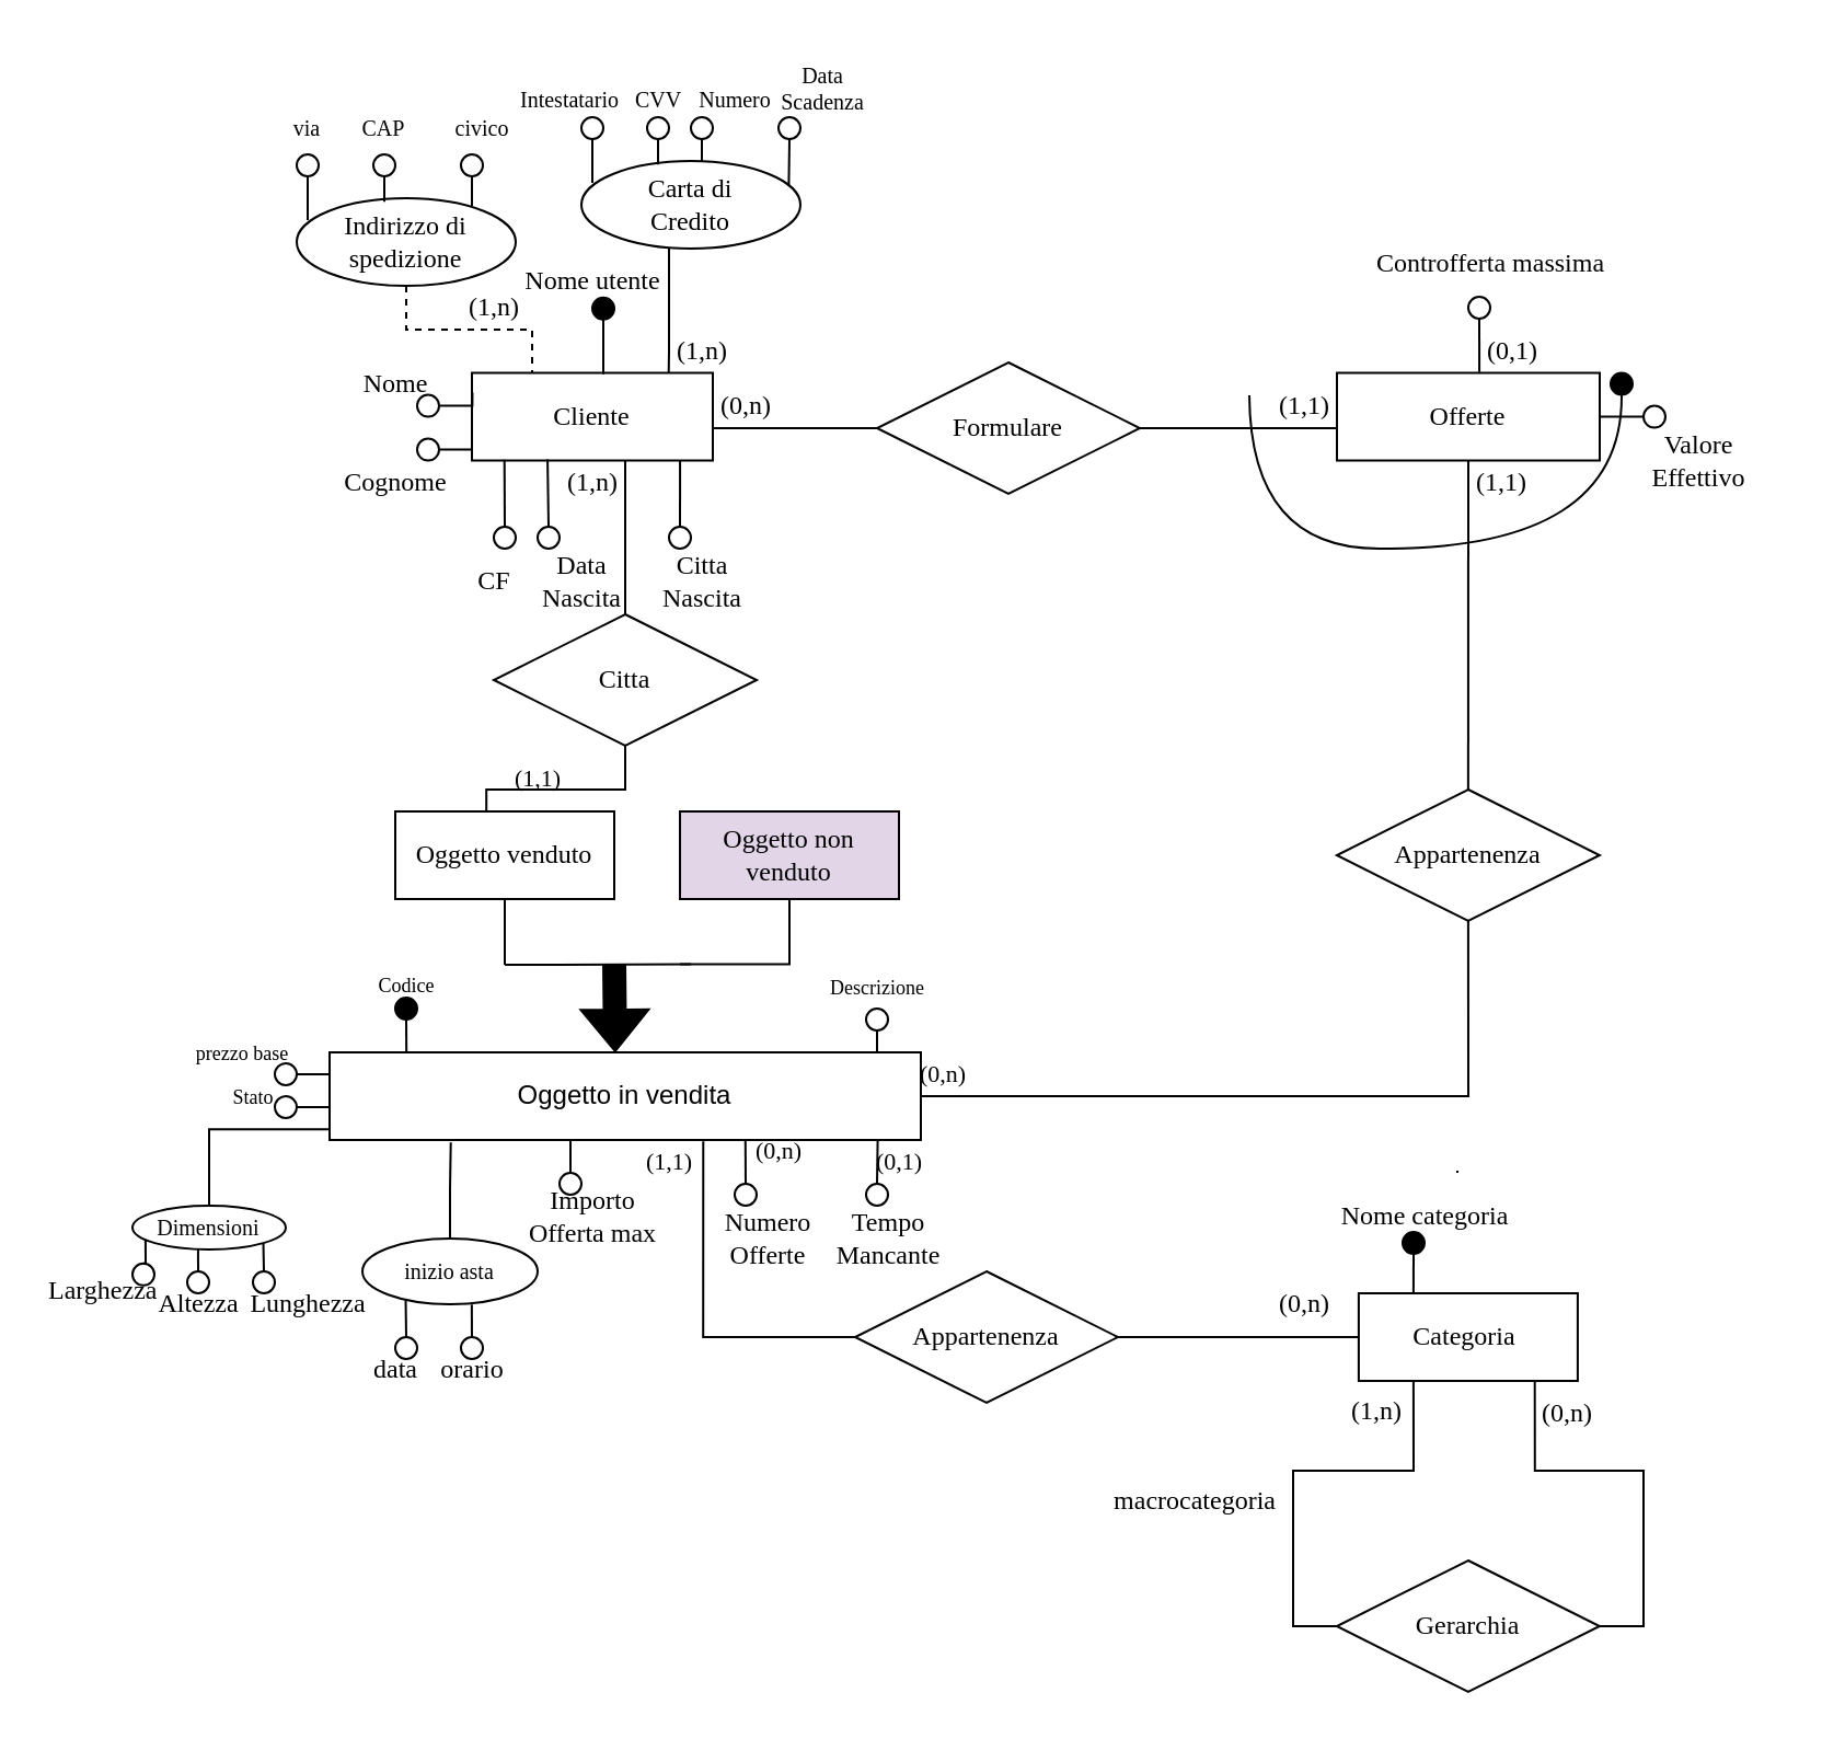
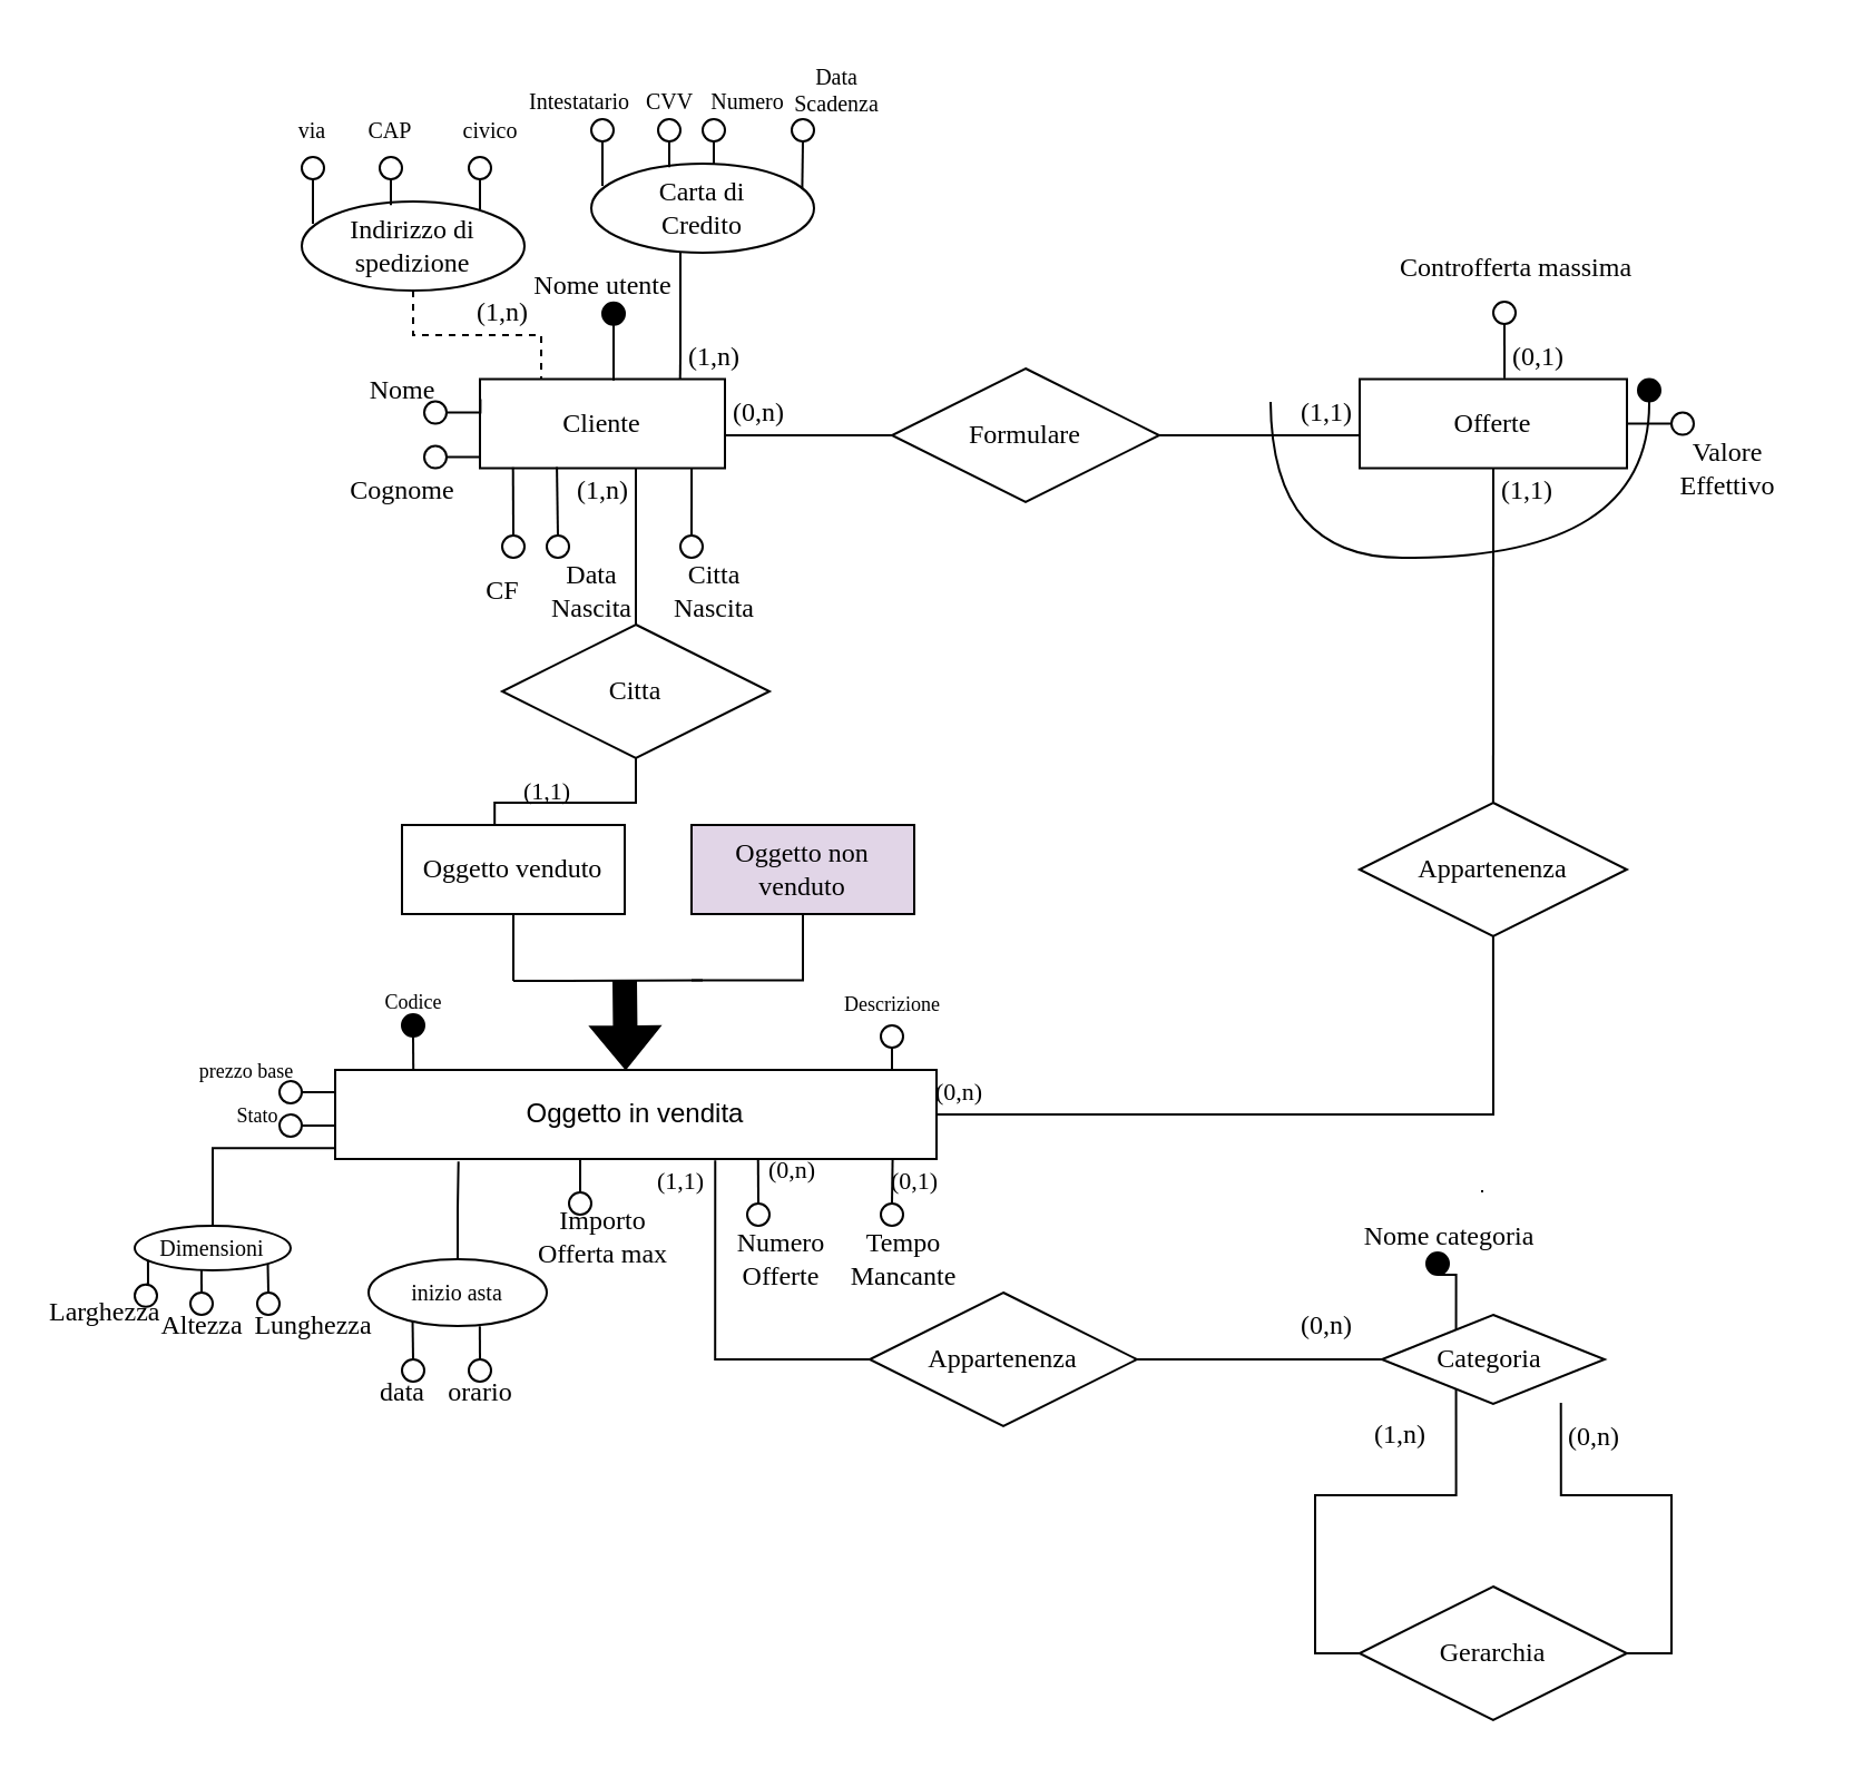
- <mxCell id="87" value="Categoria&amp;nbsp;" style="whiteSpace=wrap;html=1;align=center;fontFamily=Times New Roman;" parent="1" vertex="1"><mxGeometry x="619.95" y="590" width="100" height="40" as="geometry" /></mxCell>
+ <mxCell id="87" value="Categoria&amp;nbsp;" style="rhombus;whiteSpace=wrap;html=1;align=center;fontFamily=Times New Roman;" parent="1" vertex="1"><mxGeometry x="619.95" y="590" width="100" height="40" as="geometry" /></mxCell>
- <mxCell id="96" value="&lt;font face=&quot;Times New Roman&quot;&gt;macrocategoria&lt;/font&gt;" style="text;html=1;align=center;verticalAlign=middle;resizable=0;points=[];autosize=1;strokeColor=none;fillColor=none;" parent="1" vertex="1"><mxGeometry x="495" y="670" width="100" height="30" as="geometry" /></mxCell>
